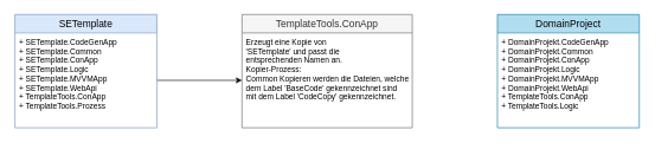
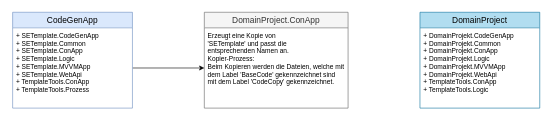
- <mxCell id="5" value="SETemplate" style="swimlane;fontStyle=0;childLayout=stackLayout;horizontal=1;startSize=26;fillColor=#dae8fc;horizontalStack=0;resizeParent=1;resizeParentMax=0;resizeLast=0;collapsible=1;marginBottom=0;swimlaneFillColor=#ffffff;align=center;fontSize=14;strokeColor=#6c8ebf;fontColor=#000000;" parent="1" vertex="1"><mxGeometry x="20" y="20" width="200" height="160" as="geometry" /></mxCell>
+ <mxCell id="5" value="CodeGenApp" style="swimlane;fontStyle=0;childLayout=stackLayout;horizontal=1;startSize=26;fillColor=#dae8fc;horizontalStack=0;resizeParent=1;resizeParentMax=0;resizeLast=0;collapsible=1;marginBottom=0;swimlaneFillColor=#ffffff;align=center;fontSize=14;strokeColor=#6c8ebf;fontColor=#000000;" parent="1" vertex="1"><mxGeometry x="20" y="20" width="200" height="160" as="geometry" /></mxCell>
- <mxCell id="2" value="TemplateTools.ConApp" style="swimlane;fontStyle=0;childLayout=stackLayout;horizontal=1;startSize=26;fillColor=#f5f5f5;horizontalStack=0;resizeParent=1;resizeParentMax=0;resizeLast=0;collapsible=1;marginBottom=0;swimlaneFillColor=#ffffff;align=center;fontSize=14;strokeColor=#666666;fontColor=#333333;" parent="1" vertex="1"><mxGeometry x="340" y="20" width="240" height="160" as="geometry" /></mxCell>
+ <mxCell id="2" value="DomainProject.ConApp" style="swimlane;fontStyle=0;childLayout=stackLayout;horizontal=1;startSize=26;fillColor=#f5f5f5;horizontalStack=0;resizeParent=1;resizeParentMax=0;resizeLast=0;collapsible=1;marginBottom=0;swimlaneFillColor=#ffffff;align=center;fontSize=14;strokeColor=#666666;fontColor=#333333;" parent="1" vertex="1"><mxGeometry x="340" y="20" width="240" height="160" as="geometry" /></mxCell>
- <mxCell id="3" value="Erzeugt eine Kopie von &#10;'SETemplate' und passt die &#10;entsprechenden Namen an.&#10;Kopier-Prozess:&#10;Common Kopieren werden die Dateien, welche mit &#10;dem Label 'BaseCode' gekennzeichnet sind &#10;mit dem Label 'CodeCopy' gekennzeichnet." style="text;strokeColor=none;fillColor=none;spacingLeft=4;spacingRight=4;overflow=hidden;rotatable=0;points=[[0,0.5],[1,0.5]];portConstraint=eastwest;fontSize=11;fontColor=#000000;" parent="2" vertex="1"><mxGeometry y="26" width="240" height="134" as="geometry" /></mxCell>
+ <mxCell id="3" value="Erzeugt eine Kopie von &#10;'SETemplate' und passt die &#10;entsprechenden Namen an.&#10;Kopier-Prozess:&#10;Beim Kopieren werden die Dateien, welche mit &#10;dem Label 'BaseCode' gekennzeichnet sind &#10;mit dem Label 'CodeCopy' gekennzeichnet." style="text;strokeColor=none;fillColor=none;spacingLeft=4;spacingRight=4;overflow=hidden;rotatable=0;points=[[0,0.5],[1,0.5]];portConstraint=eastwest;fontSize=11;fontColor=#000000;" parent="2" vertex="1"><mxGeometry y="26" width="240" height="134" as="geometry" /></mxCell>
